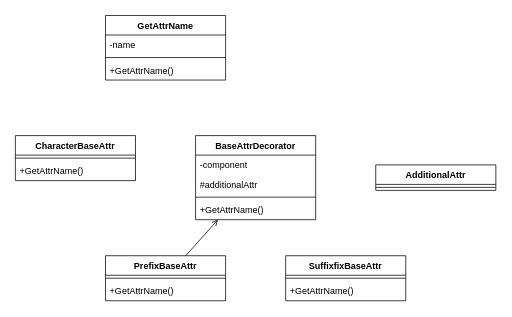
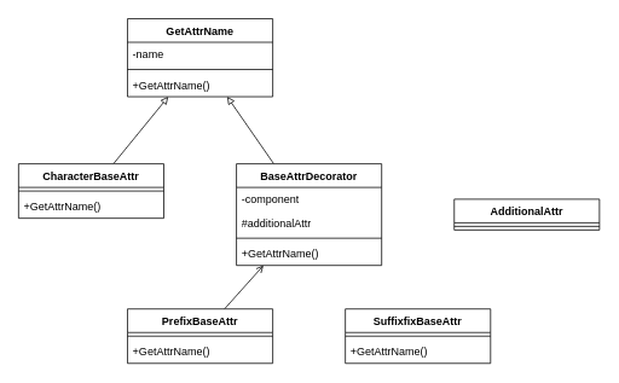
+ <mxCell id="6" style="edgeStyle=none;rounded=0;orthogonalLoop=1;jettySize=auto;html=1;endArrow=block;endFill=0;" edge="1" parent="1" source="7" target="2"><mxGeometry relative="1" as="geometry" /></mxCell>
+ <mxCell id="10" style="edgeStyle=none;rounded=0;orthogonalLoop=1;jettySize=auto;html=1;endArrow=block;endFill=0;" edge="1" parent="1" source="11" target="2"><mxGeometry relative="1" as="geometry" /></mxCell>
